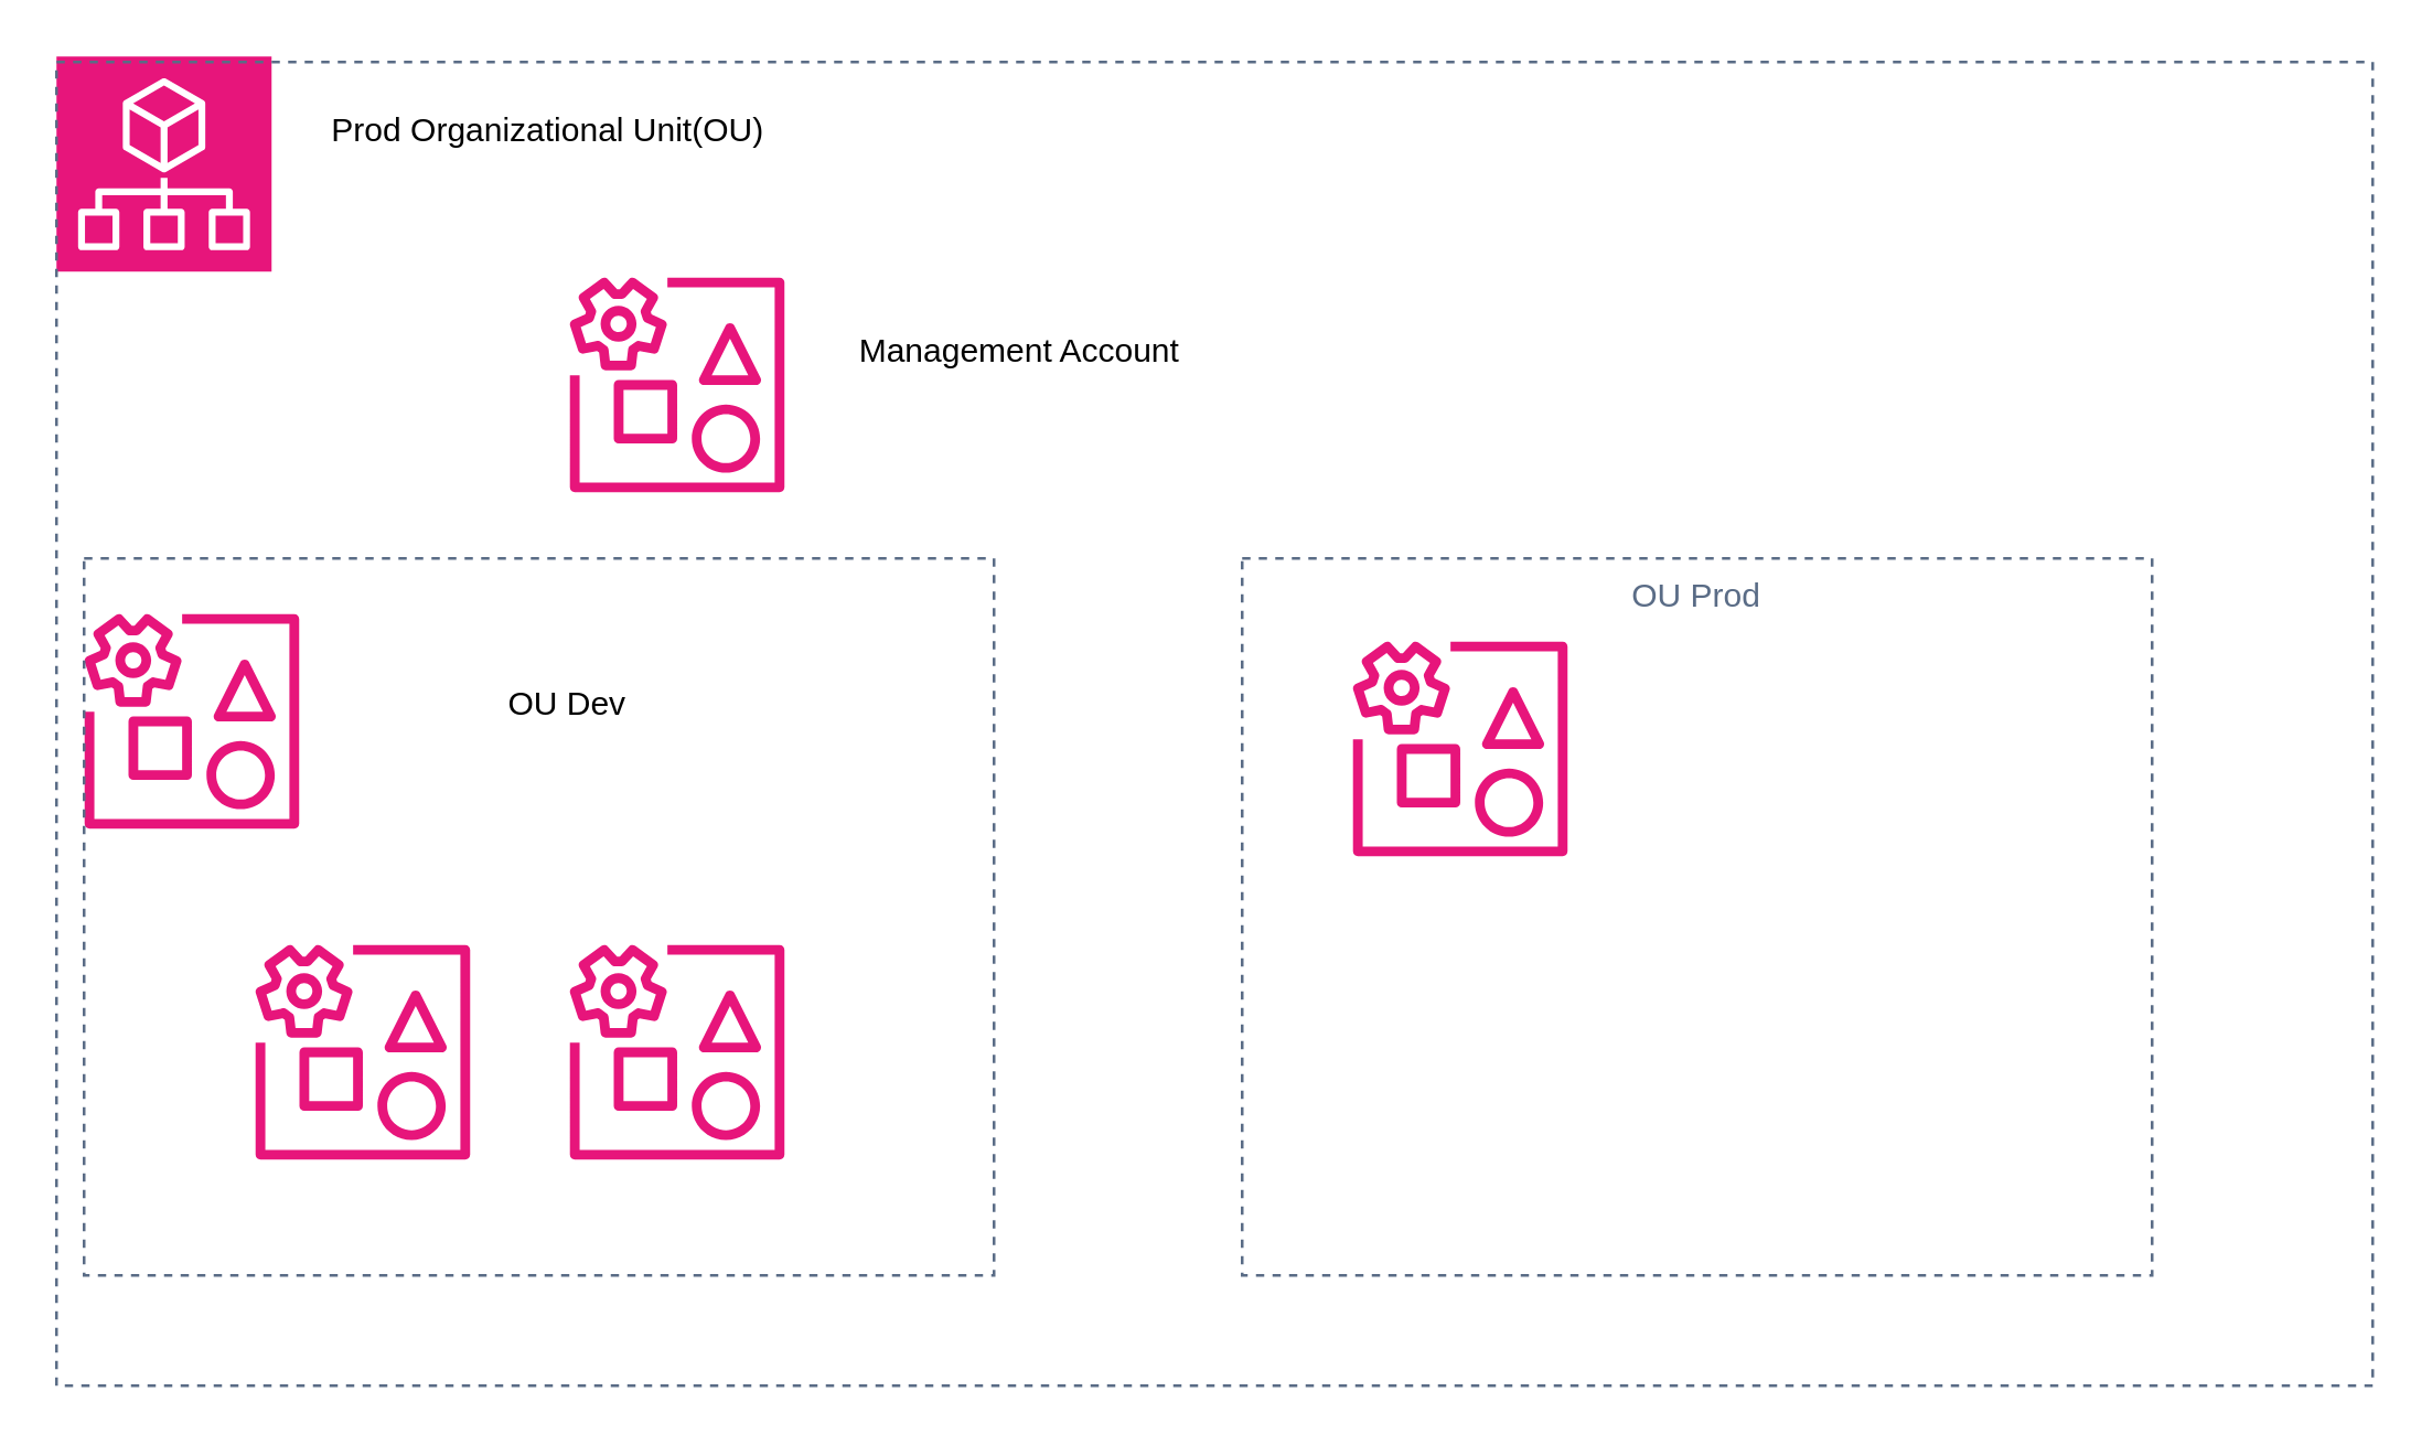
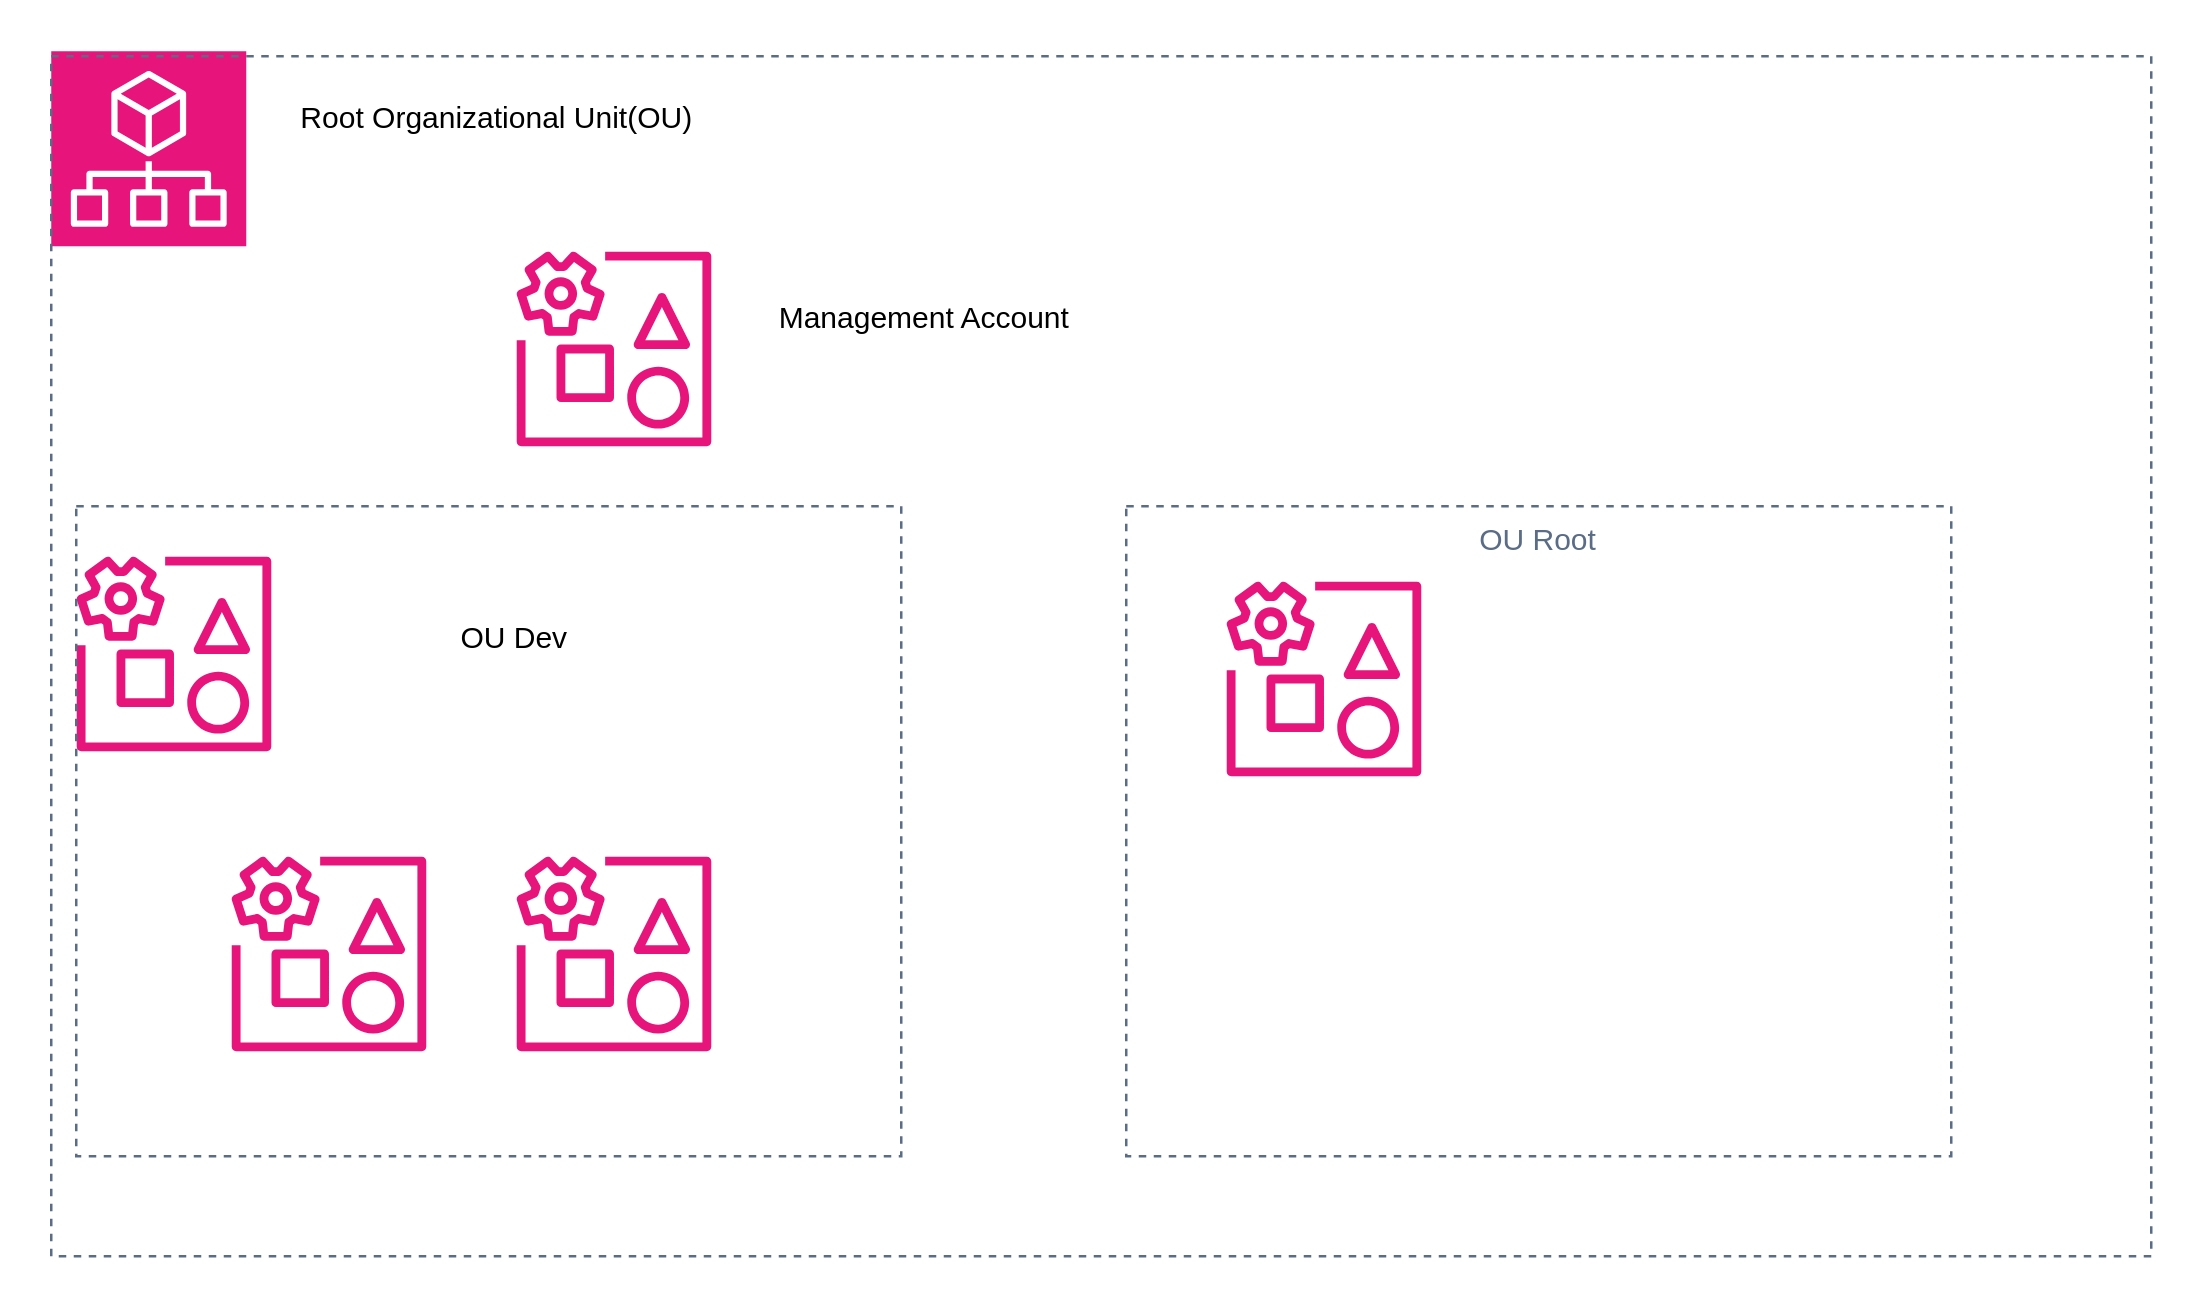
- <mxCell id="3" value="Prod Organizational Unit(OU)" style="text;html=1;align=center;verticalAlign=middle;resizable=0;points=[];autosize=1;strokeColor=none;fillColor=none;" vertex="1" parent="1"><mxGeometry x="108" y="32" width="180" height="30" as="geometry" /></mxCell>
+ <mxCell id="3" value="Root Organizational Unit(OU)" style="text;html=1;align=center;verticalAlign=middle;resizable=0;points=[];autosize=1;strokeColor=none;fillColor=none;" vertex="1" parent="1"><mxGeometry x="108" y="32" width="180" height="30" as="geometry" /></mxCell>
- <mxCell id="12" value="OU Prod" style="fillColor=none;strokeColor=#5A6C86;dashed=1;verticalAlign=top;fontStyle=0;fontColor=#5A6C86;whiteSpace=wrap;html=1;" vertex="1" parent="1"><mxGeometry x="450" y="202" width="330" height="260" as="geometry" /></mxCell>
+ <mxCell id="12" value="OU Root" style="fillColor=none;strokeColor=#5A6C86;dashed=1;verticalAlign=top;fontStyle=0;fontColor=#5A6C86;whiteSpace=wrap;html=1;" vertex="1" parent="1"><mxGeometry x="450" y="202" width="330" height="260" as="geometry" /></mxCell>
